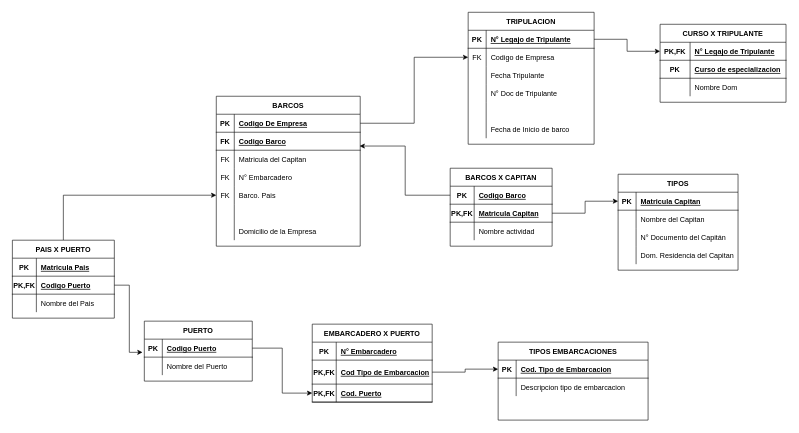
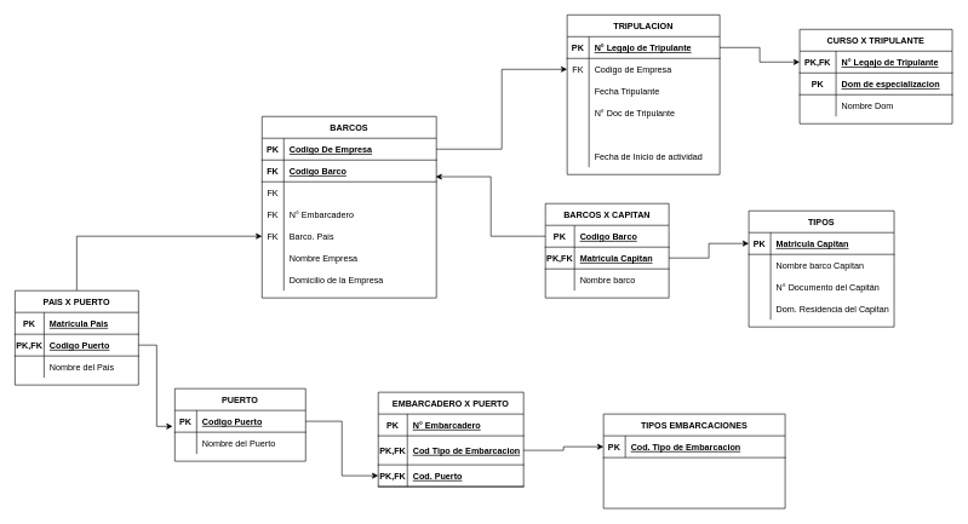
- <mxCell id="48" value="Curso de especializacion" style="shape=partialRectangle;connectable=0;fillColor=none;top=0;left=0;bottom=0;right=0;align=left;spacingLeft=6;fontStyle=5;overflow=hidden;" vertex="1" parent="46"><mxGeometry x="50" width="160" height="30" as="geometry" /></mxCell>
+ <mxCell id="48" value="Dom de especializacion" style="shape=partialRectangle;connectable=0;fillColor=none;top=0;left=0;bottom=0;right=0;align=left;spacingLeft=6;fontStyle=5;overflow=hidden;" vertex="1" parent="46"><mxGeometry x="50" width="160" height="30" as="geometry" /></mxCell>
- <mxCell id="41" value="Fecha de Inicio de barco" style="shape=partialRectangle;connectable=0;fillColor=none;top=0;left=0;bottom=0;right=0;align=left;spacingLeft=6;overflow=hidden;" vertex="1" parent="39"><mxGeometry x="30" width="180" height="30" as="geometry" /></mxCell>
+ <mxCell id="41" value="Fecha de Inicio de actividad" style="shape=partialRectangle;connectable=0;fillColor=none;top=0;left=0;bottom=0;right=0;align=left;spacingLeft=6;overflow=hidden;" vertex="1" parent="39"><mxGeometry x="30" width="180" height="30" as="geometry" /></mxCell>
- <mxCell id="11" value="Matricula del Capitan" style="shape=partialRectangle;connectable=0;fillColor=none;top=0;left=0;bottom=0;right=0;align=left;spacingLeft=6;overflow=hidden;" vertex="1" parent="9"><mxGeometry x="30" width="210" height="30" as="geometry" /></mxCell>
+ <mxCell id="20" value="Nombre Empresa" style="shape=partialRectangle;connectable=0;fillColor=none;top=0;left=0;bottom=0;right=0;align=left;spacingLeft=6;overflow=hidden;" vertex="1" parent="18"><mxGeometry x="30" width="210" height="30" as="geometry" /></mxCell>
- <mxCell id="67" value="Nombre del Capitan" style="shape=partialRectangle;connectable=0;fillColor=none;top=0;left=0;bottom=0;right=0;align=left;spacingLeft=6;overflow=hidden;" vertex="1" parent="65"><mxGeometry x="30" width="170" height="30" as="geometry" /></mxCell>
+ <mxCell id="67" value="Nombre barco Capitan" style="shape=partialRectangle;connectable=0;fillColor=none;top=0;left=0;bottom=0;right=0;align=left;spacingLeft=6;overflow=hidden;" vertex="1" parent="65"><mxGeometry x="30" width="170" height="30" as="geometry" /></mxCell>
- <mxCell id="114" value="Nombre actividad" style="shape=partialRectangle;connectable=0;fillColor=none;top=0;left=0;bottom=0;right=0;align=left;spacingLeft=6;overflow=hidden;" vertex="1" parent="112"><mxGeometry x="40" width="130" height="30" as="geometry" /></mxCell>
+ <mxCell id="114" value="Nombre barco" style="shape=partialRectangle;connectable=0;fillColor=none;top=0;left=0;bottom=0;right=0;align=left;spacingLeft=6;overflow=hidden;" vertex="1" parent="112"><mxGeometry x="40" width="130" height="30" as="geometry" /></mxCell>
- <mxCell id="90" value="Descripcion tipo de embarcacion" style="shape=partialRectangle;connectable=0;fillColor=none;top=0;left=0;bottom=0;right=0;align=left;spacingLeft=6;overflow=hidden;" vertex="1" parent="88"><mxGeometry x="30" width="220" height="30" as="geometry" /></mxCell>
